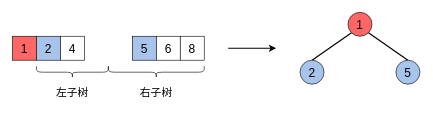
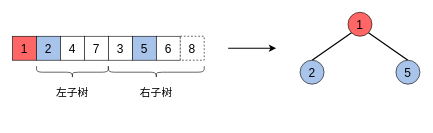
+ <mxCell id="5" value="7" style="whiteSpace=wrap;html=1;aspect=fixed;fontSize=20;fillColor=#FFFFFF;" vertex="1" parent="1"><mxGeometry x="140" y="60" width="40" height="40" as="geometry" /></mxCell>
+ <mxCell id="6" value="3" style="whiteSpace=wrap;html=1;aspect=fixed;fontSize=20;fillColor=#FFFFFF;" vertex="1" parent="1"><mxGeometry x="180" y="60" width="40" height="40" as="geometry" /></mxCell>
- <mxCell id="9" value="8" style="whiteSpace=wrap;html=1;aspect=fixed;fontSize=20;fillColor=#FFFFFF;" vertex="1" parent="1"><mxGeometry x="300" y="60" width="40" height="40" as="geometry" /></mxCell>
+ <mxCell id="9" value="8" style="whiteSpace=wrap;html=1;aspect=fixed;fontSize=20;fillColor=#FFFFFF;dashed=1;" vertex="1" parent="1"><mxGeometry x="300" y="60" width="40" height="40" as="geometry" /></mxCell>
